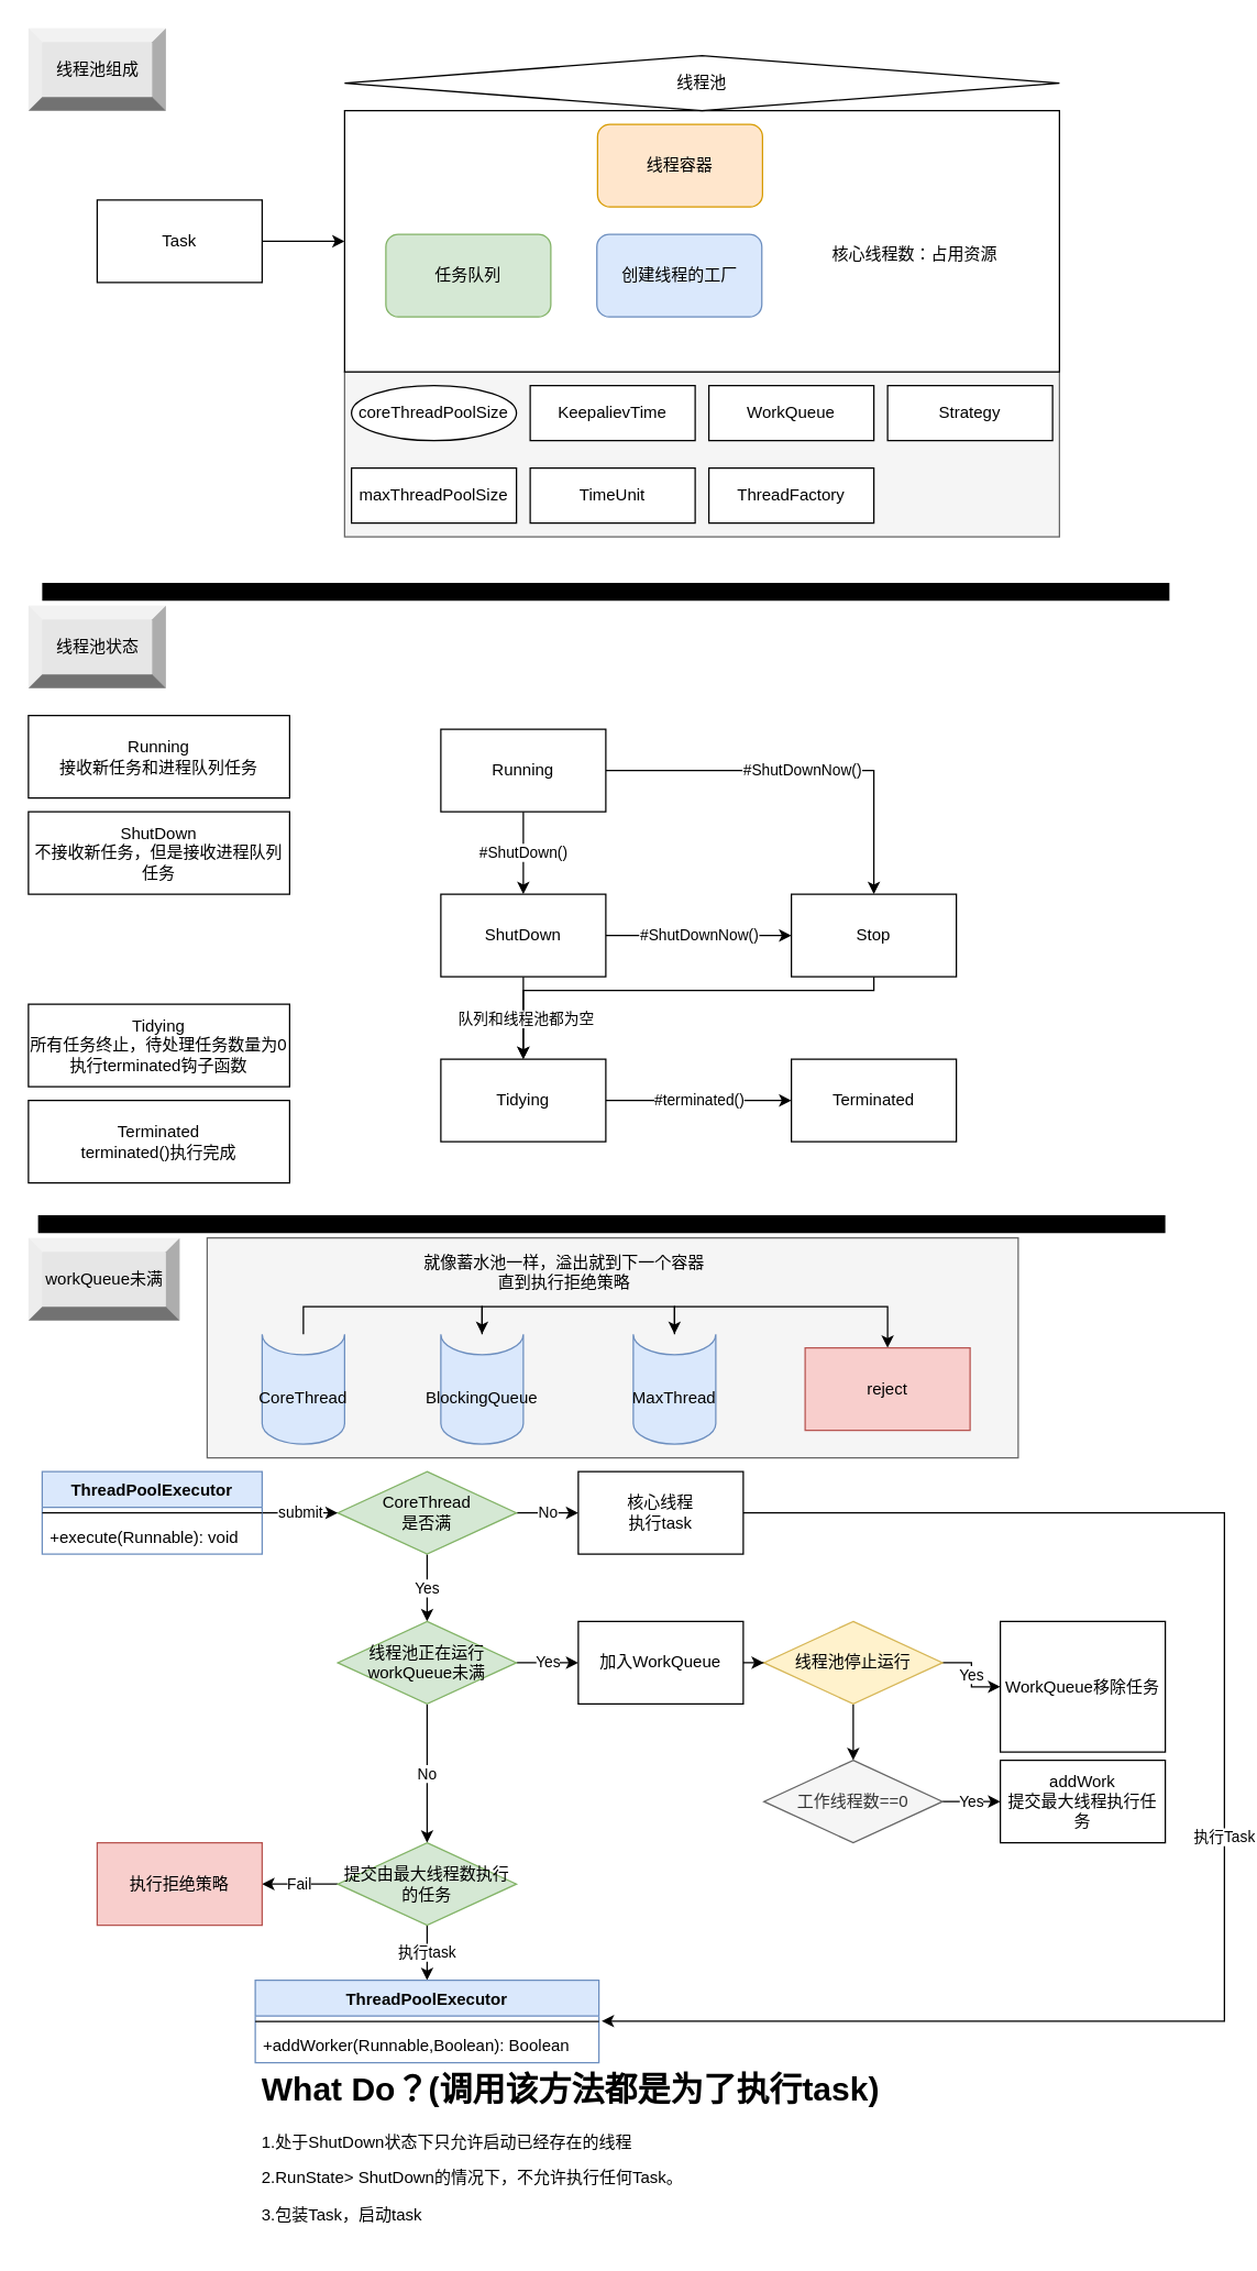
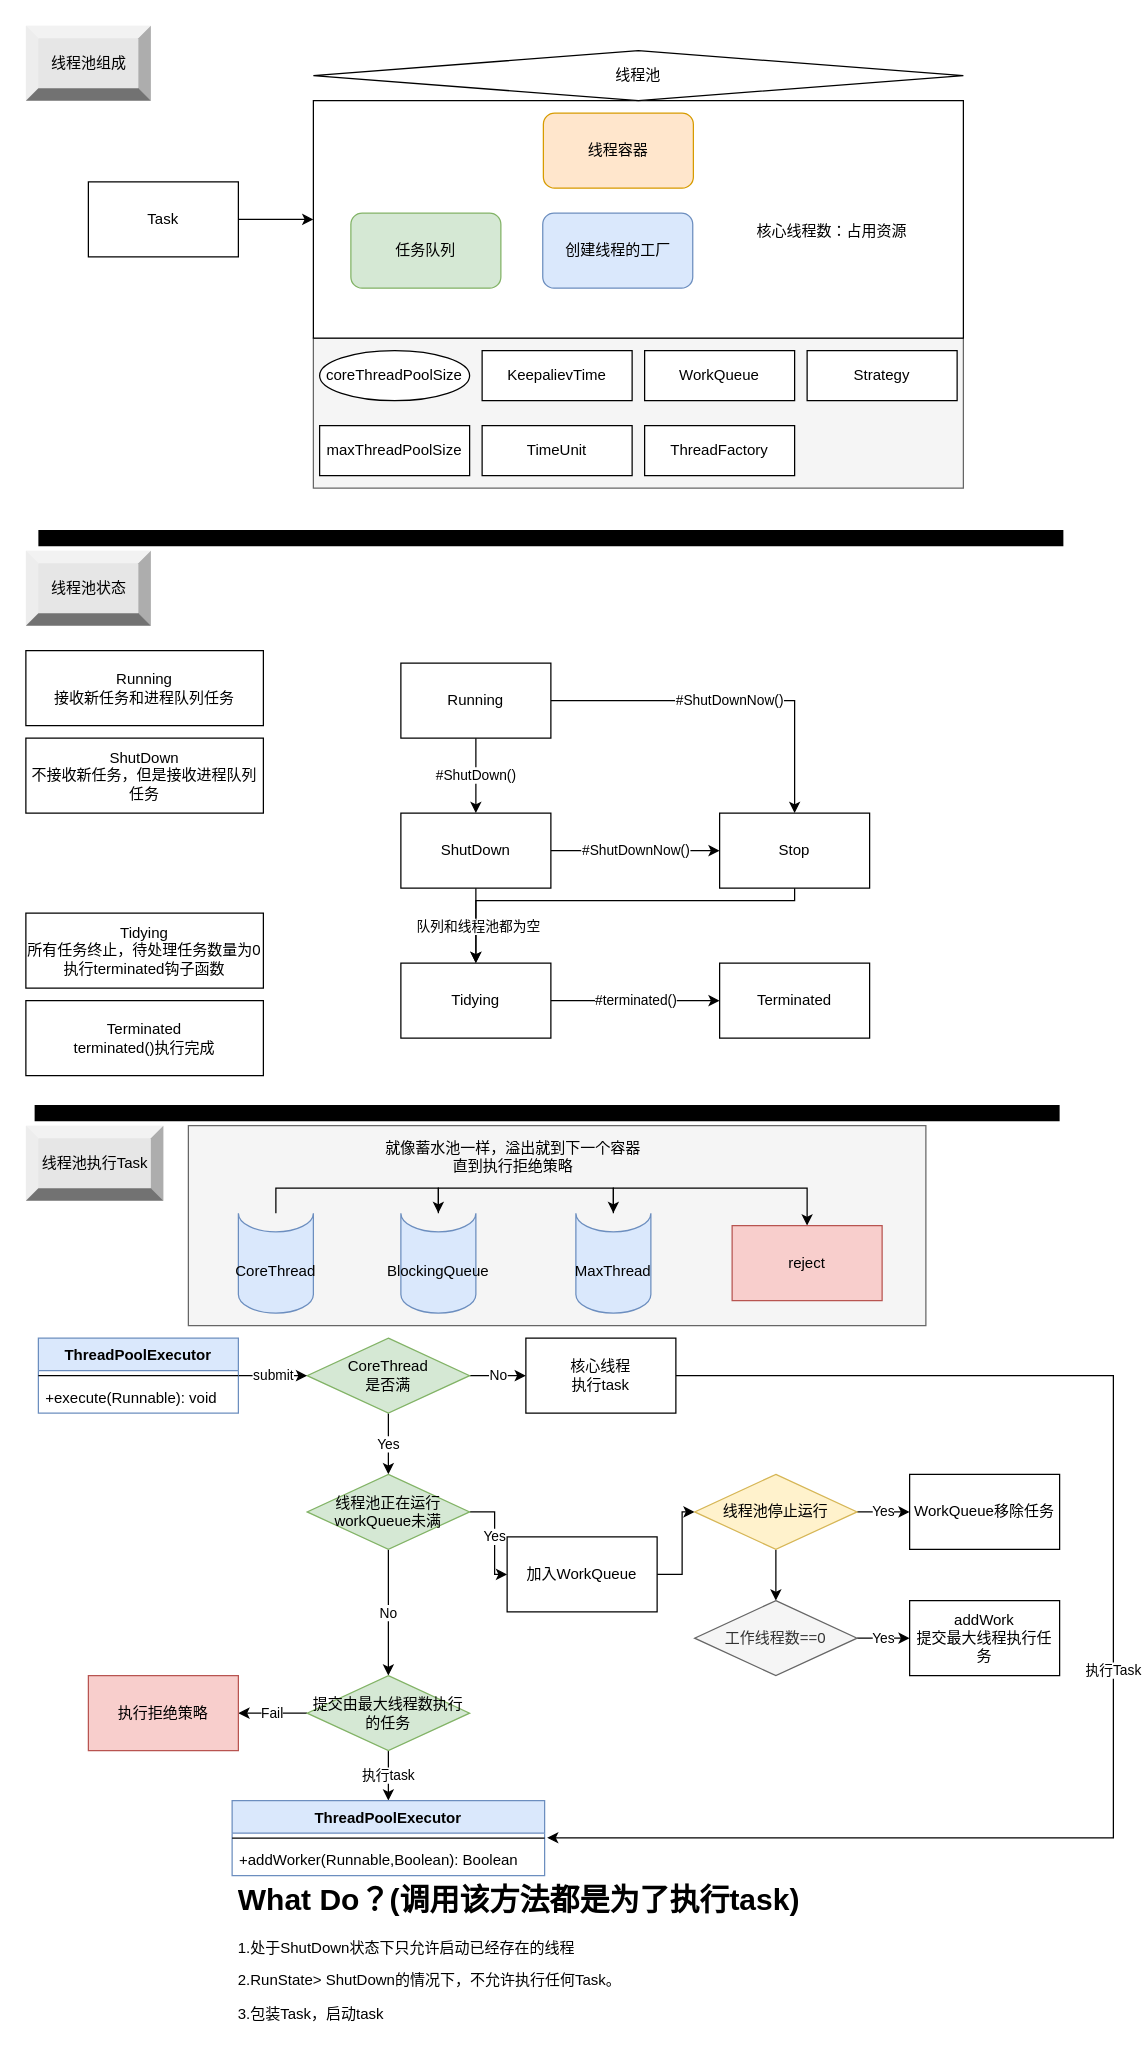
- <mxCell id="39" value="workQueue未满" style="labelPosition=center;verticalLabelPosition=middle;align=center;html=1;shape=mxgraph.basic.shaded_button;dx=10;fillColor=#E6E6E6;strokeColor=none;" parent="1" vertex="1"><mxGeometry y="900" width="110" height="60" as="geometry" x="20" /></mxCell>
+ <mxCell id="39" value="线程池执行Task" style="labelPosition=center;verticalLabelPosition=middle;align=center;html=1;shape=mxgraph.basic.shaded_button;dx=10;fillColor=#E6E6E6;strokeColor=none;" parent="1" vertex="1"><mxGeometry y="900" width="110" height="60" as="geometry" x="20" /></mxCell>
- <mxCell id="50" value="加入WorkQueue" style="rounded=0;whiteSpace=wrap;html=1;" parent="1" vertex="1"><mxGeometry x="420" y="1179" width="120" height="60" as="geometry" /></mxCell>
+ <mxCell id="50" value="加入WorkQueue" style="rounded=0;whiteSpace=wrap;html=1;" parent="1" vertex="1"><mxGeometry x="405" y="1229" width="120" height="60" as="geometry" /></mxCell>
- <mxCell id="54" value="WorkQueue移除任务" style="whiteSpace=wrap;html=1;" parent="1" vertex="1"><mxGeometry x="727" y="1179" width="120" height="95" as="geometry" /></mxCell>
+ <mxCell id="54" value="WorkQueue移除任务" style="whiteSpace=wrap;html=1;" parent="1" vertex="1"><mxGeometry x="727" y="1179" width="120" height="60" as="geometry" /></mxCell>
